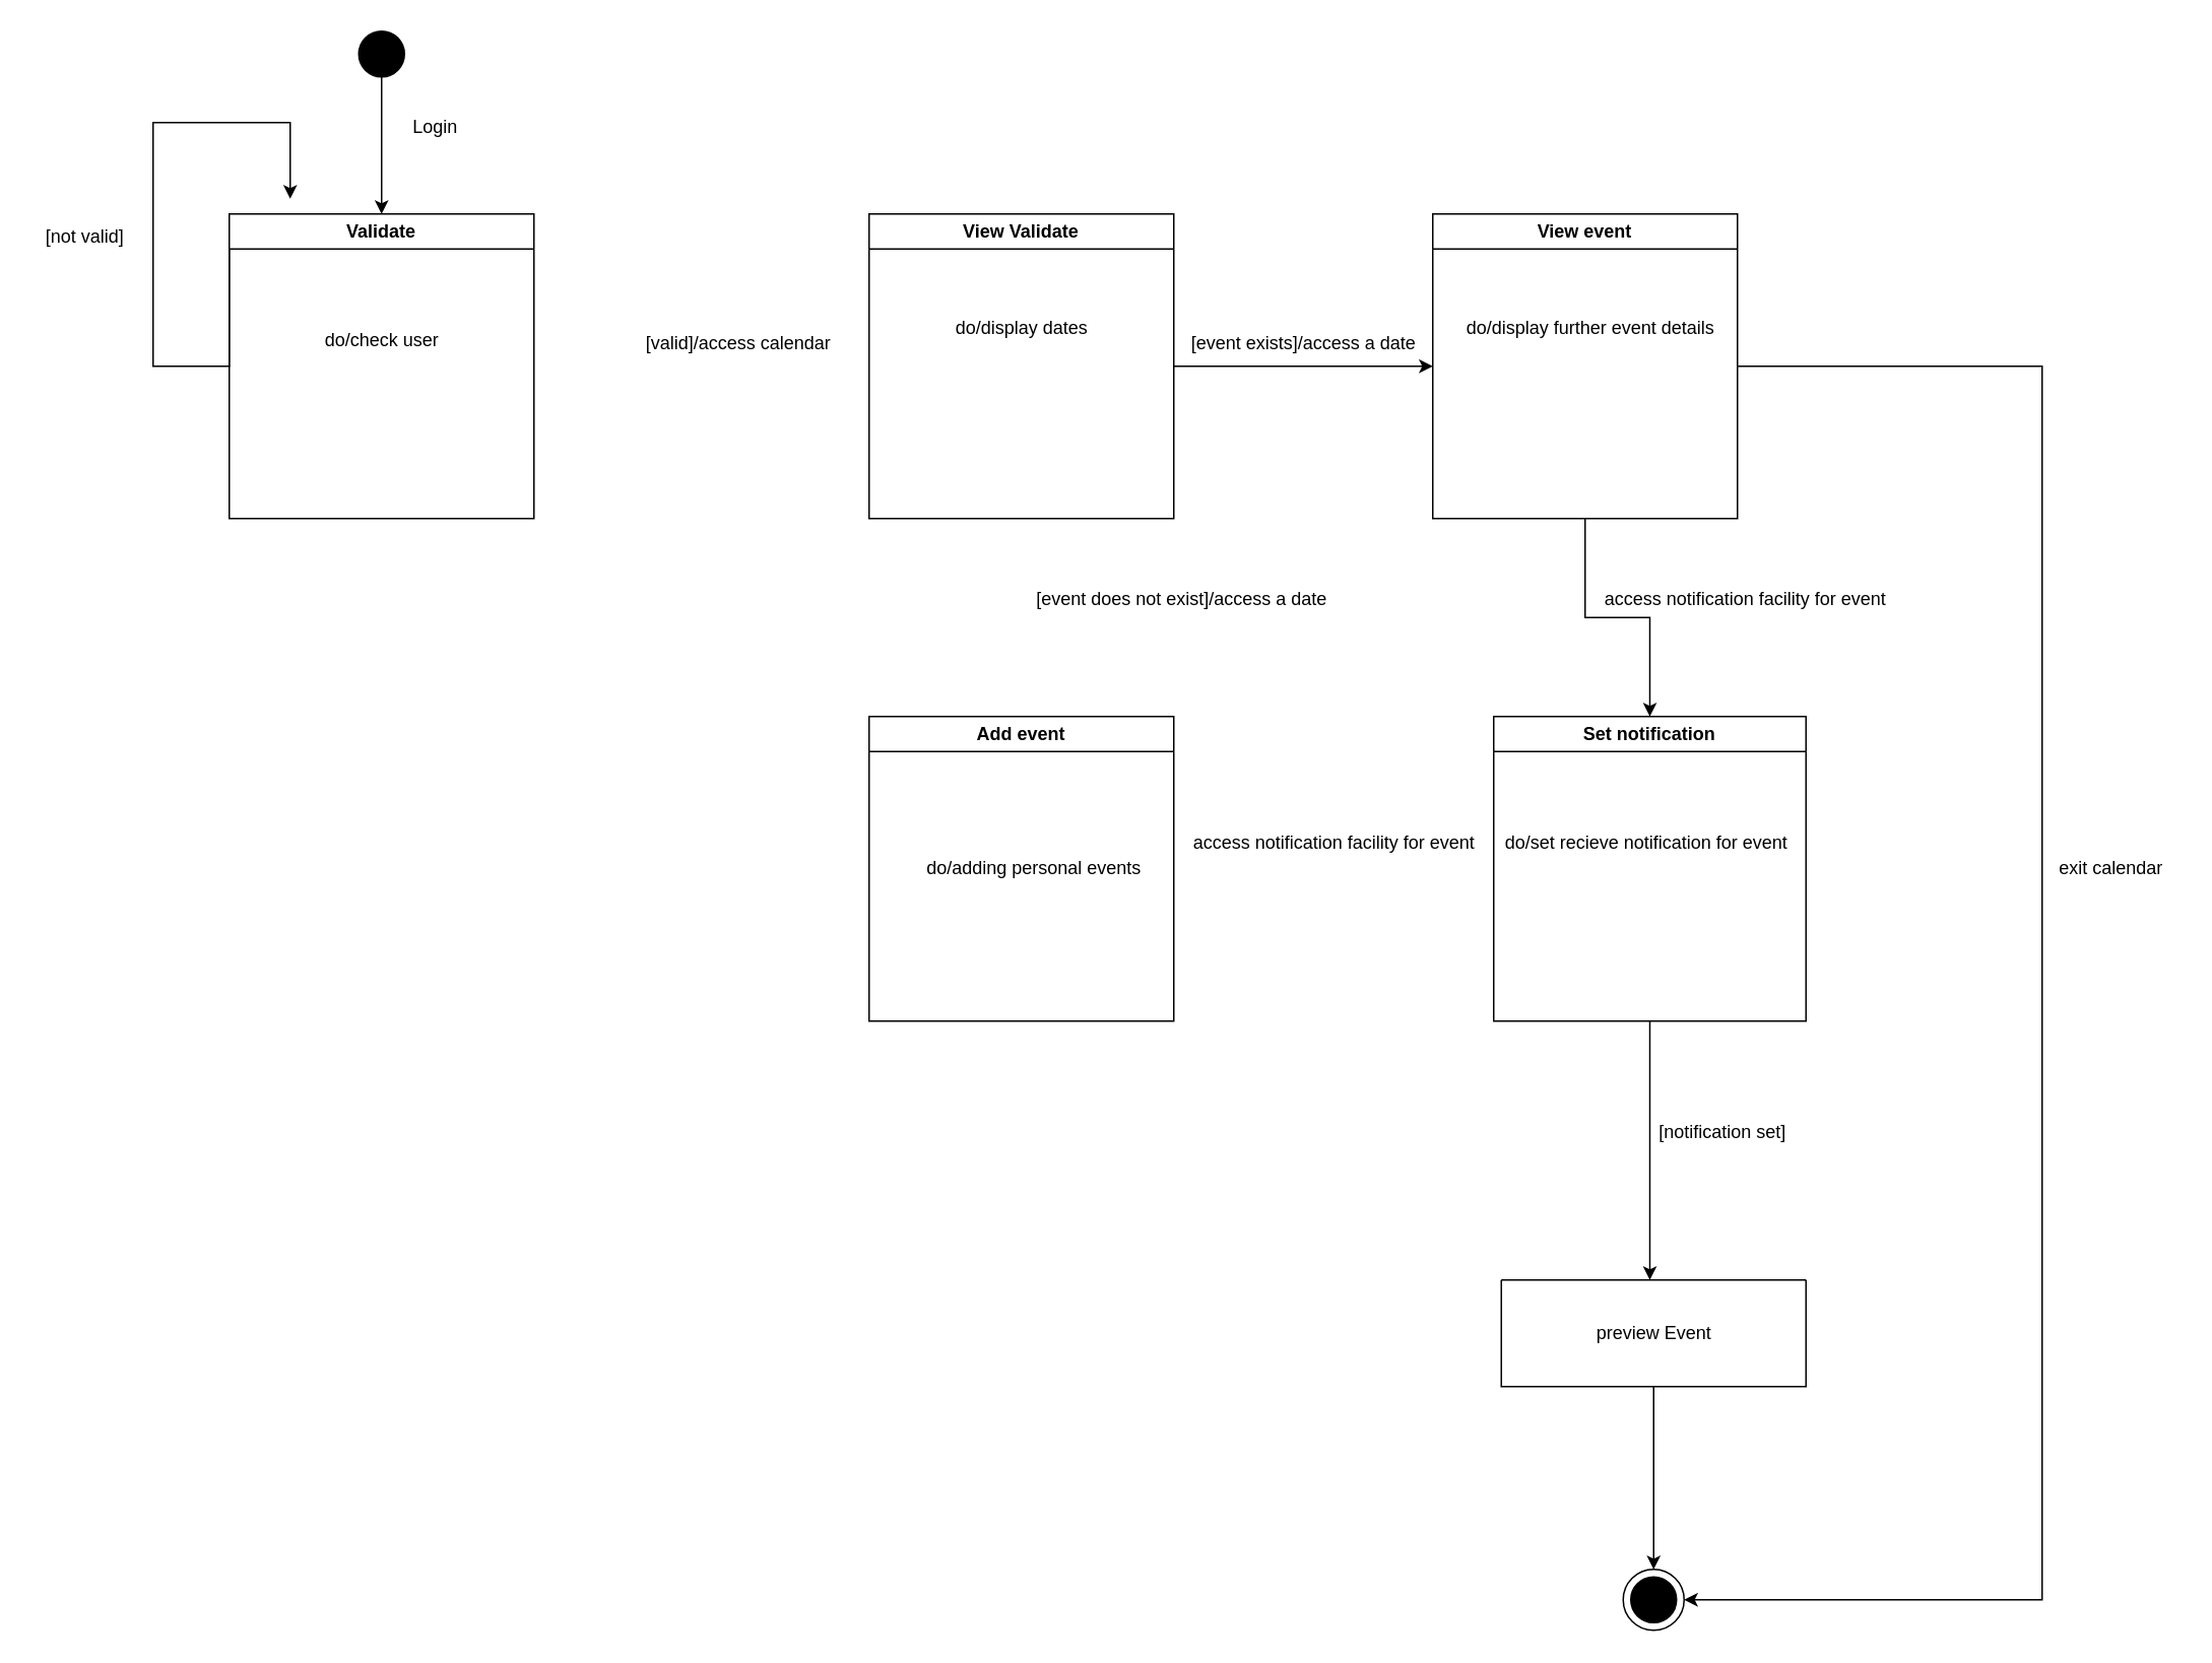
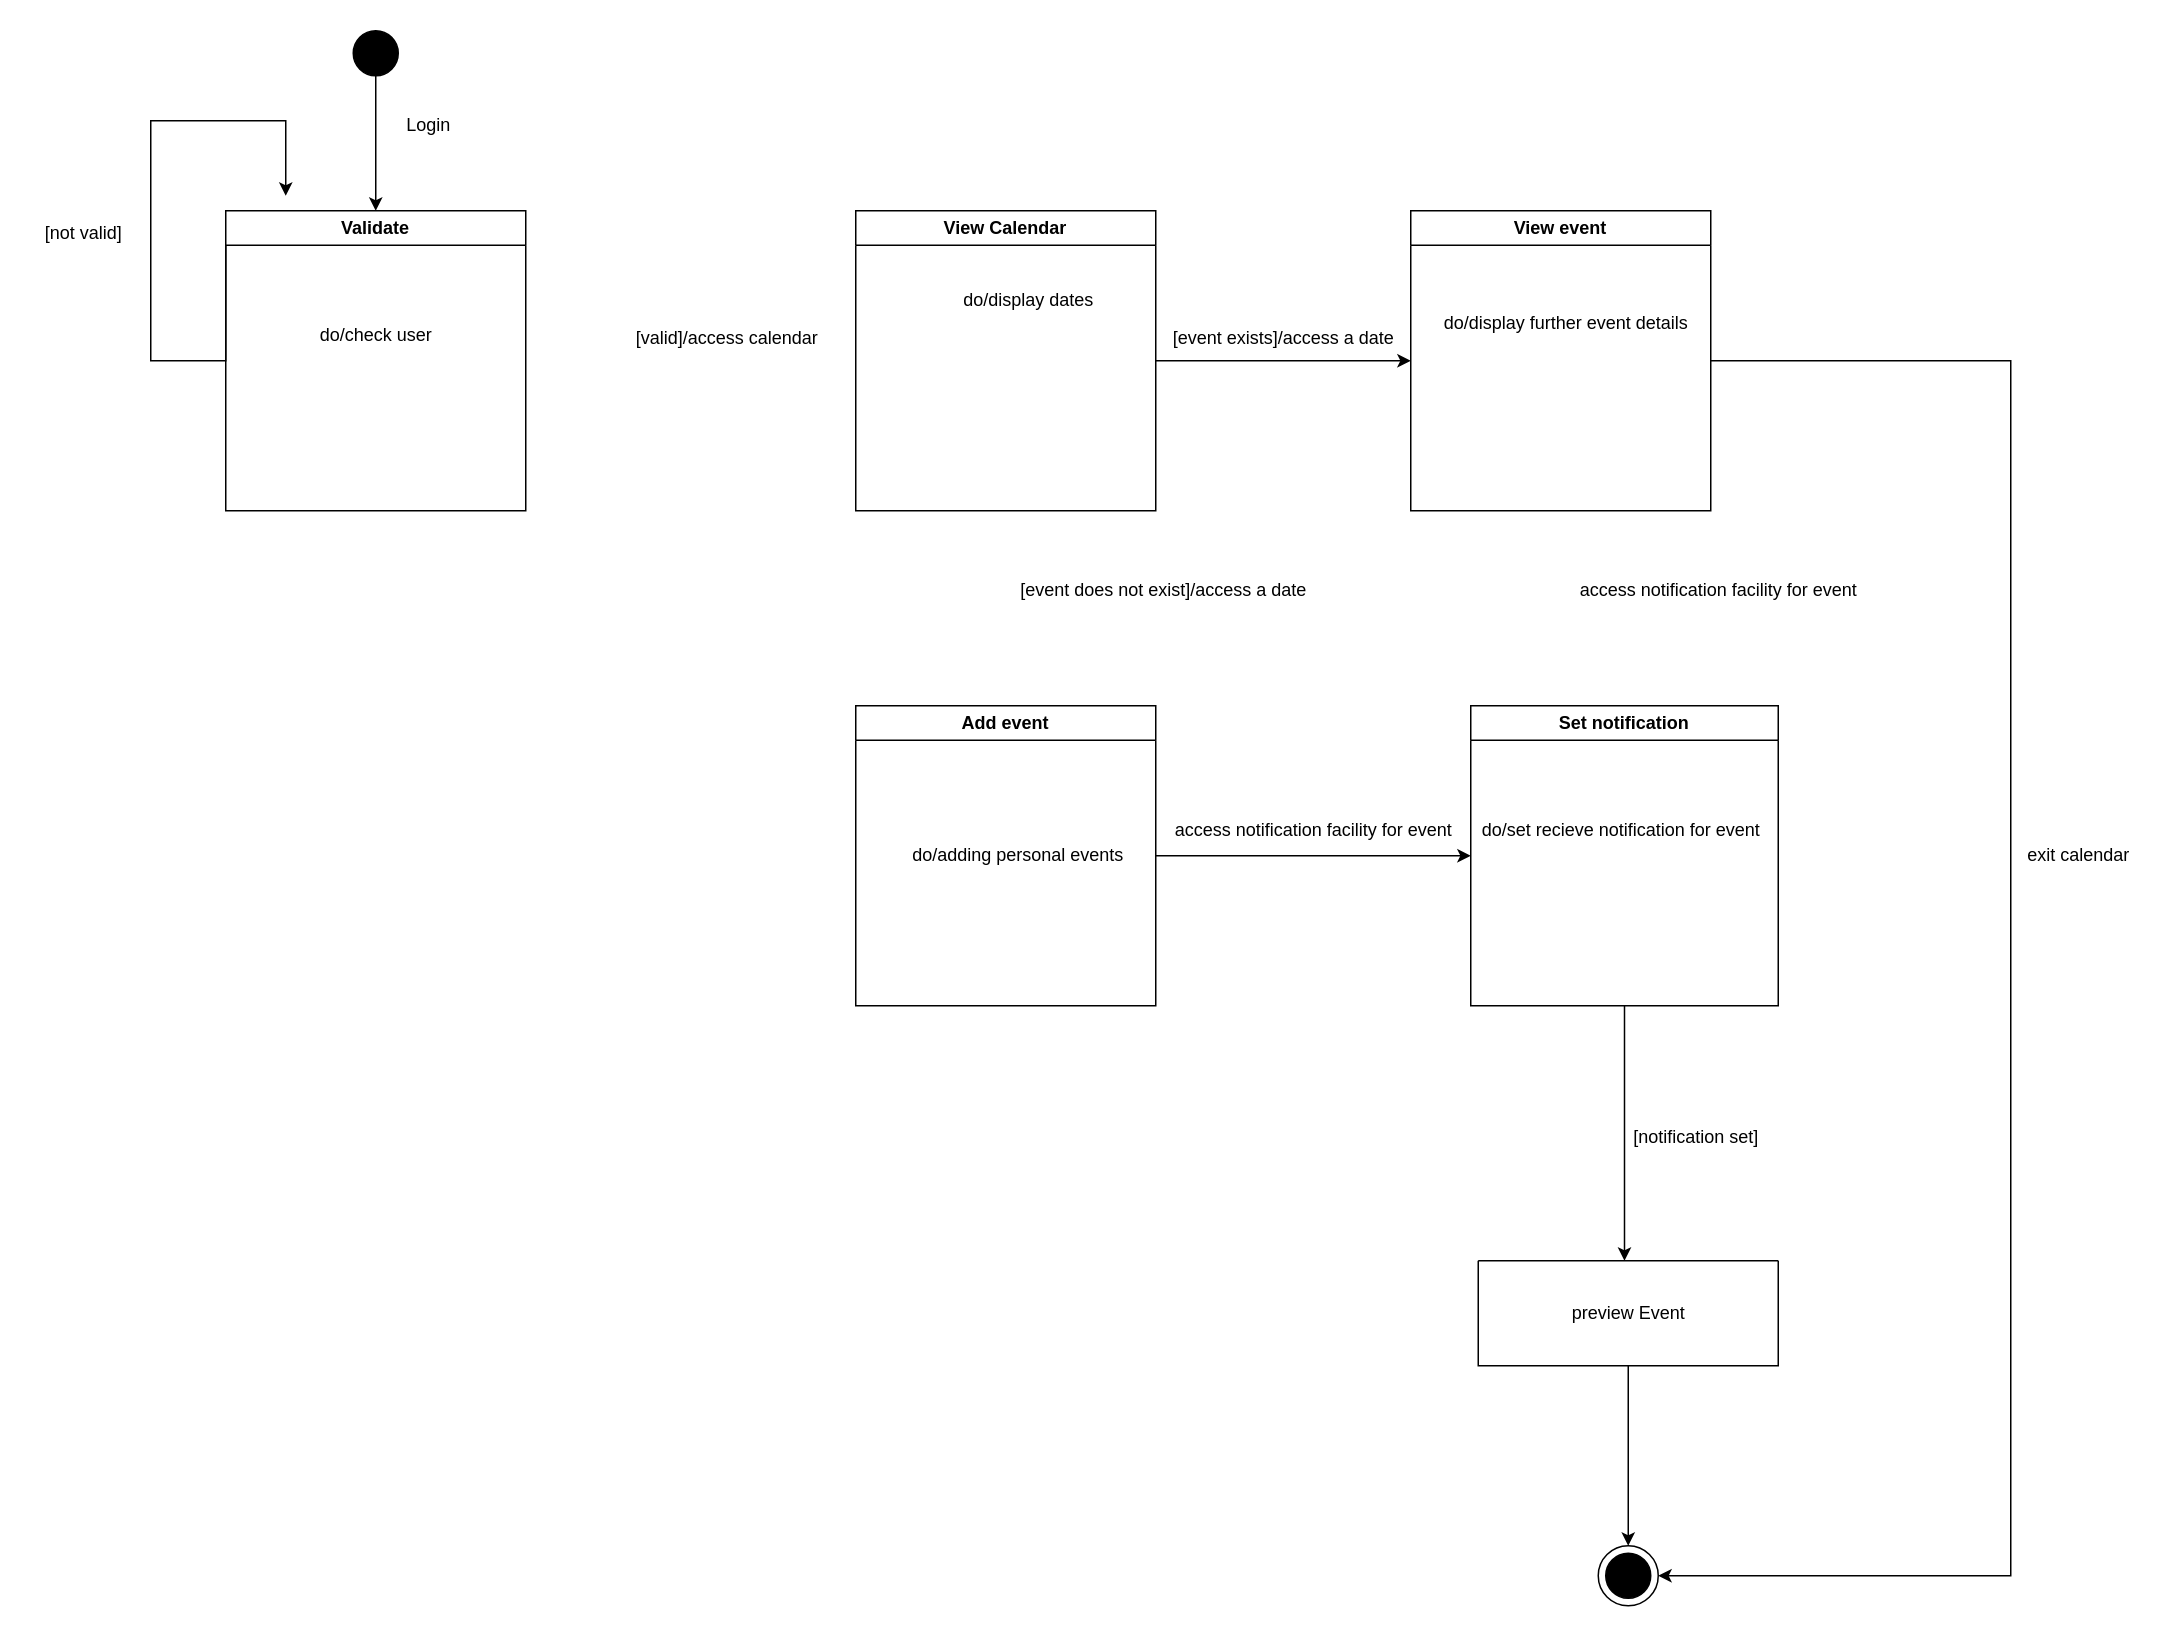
- <mxCell id="10" value="View Validate" style="swimlane;whiteSpace=wrap;html=1;" vertex="1" parent="1"><mxGeometry x="570" y="140" width="200" height="200" as="geometry" /></mxCell>
+ <mxCell id="10" value="View Calendar" style="swimlane;whiteSpace=wrap;html=1;" vertex="1" parent="1"><mxGeometry x="570" y="140" width="200" height="200" as="geometry" /></mxCell>
- <mxCell id="11" value="do/display dates" style="text;html=1;align=center;verticalAlign=middle;resizable=0;points=[];autosize=1;strokeColor=none;fillColor=none;" vertex="1" parent="10"><mxGeometry x="45" y="60" width="110" height="30" as="geometry" /></mxCell>
+ <mxCell id="11" value="do/display dates" style="text;html=1;align=center;verticalAlign=middle;resizable=0;points=[];autosize=1;strokeColor=none;fillColor=none;" vertex="1" parent="10"><mxGeometry x="60" y="45" width="110" height="30" as="geometry" /></mxCell>
- <mxCell id="13" style="edgeStyle=orthogonalEdgeStyle;rounded=0;orthogonalLoop=1;jettySize=auto;html=1;entryX=0.5;entryY=0;entryDx=0;entryDy=0;" edge="1" parent="1" source="15" target="23"><mxGeometry relative="1" as="geometry" /></mxCell>
+ <mxCell id="18" style="edgeStyle=orthogonalEdgeStyle;rounded=0;orthogonalLoop=1;jettySize=auto;html=1;entryX=0;entryY=0.5;entryDx=0;entryDy=0;" edge="1" parent="1" source="19" target="23"><mxGeometry relative="1" as="geometry" /></mxCell>
- <mxCell id="33" value="[notification set]" style="text;html=1;align=center;verticalAlign=middle;resizable=0;points=[];autosize=1;strokeColor=none;fillColor=none;" vertex="1" parent="1"><mxGeometry x="1075" y="728" width="110" height="30" as="geometry" /></mxCell>
+ <mxCell id="33" value="[notification set]" style="text;html=1;align=center;verticalAlign=middle;resizable=0;points=[];autosize=1;strokeColor=none;fillColor=none;" vertex="1" parent="1"><mxGeometry x="1075" y="743" width="110" height="30" as="geometry" /></mxCell>
